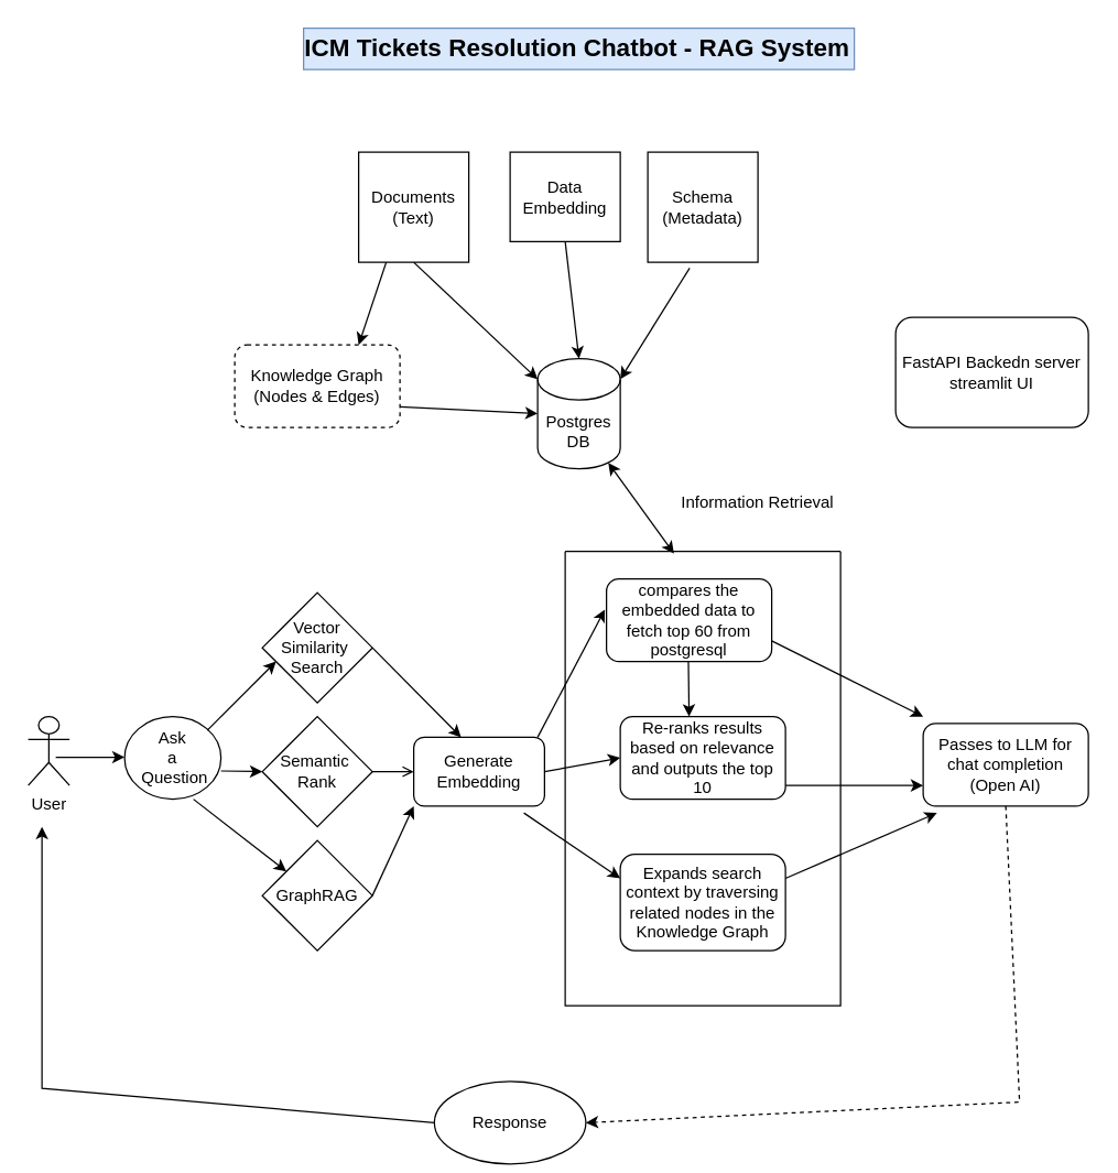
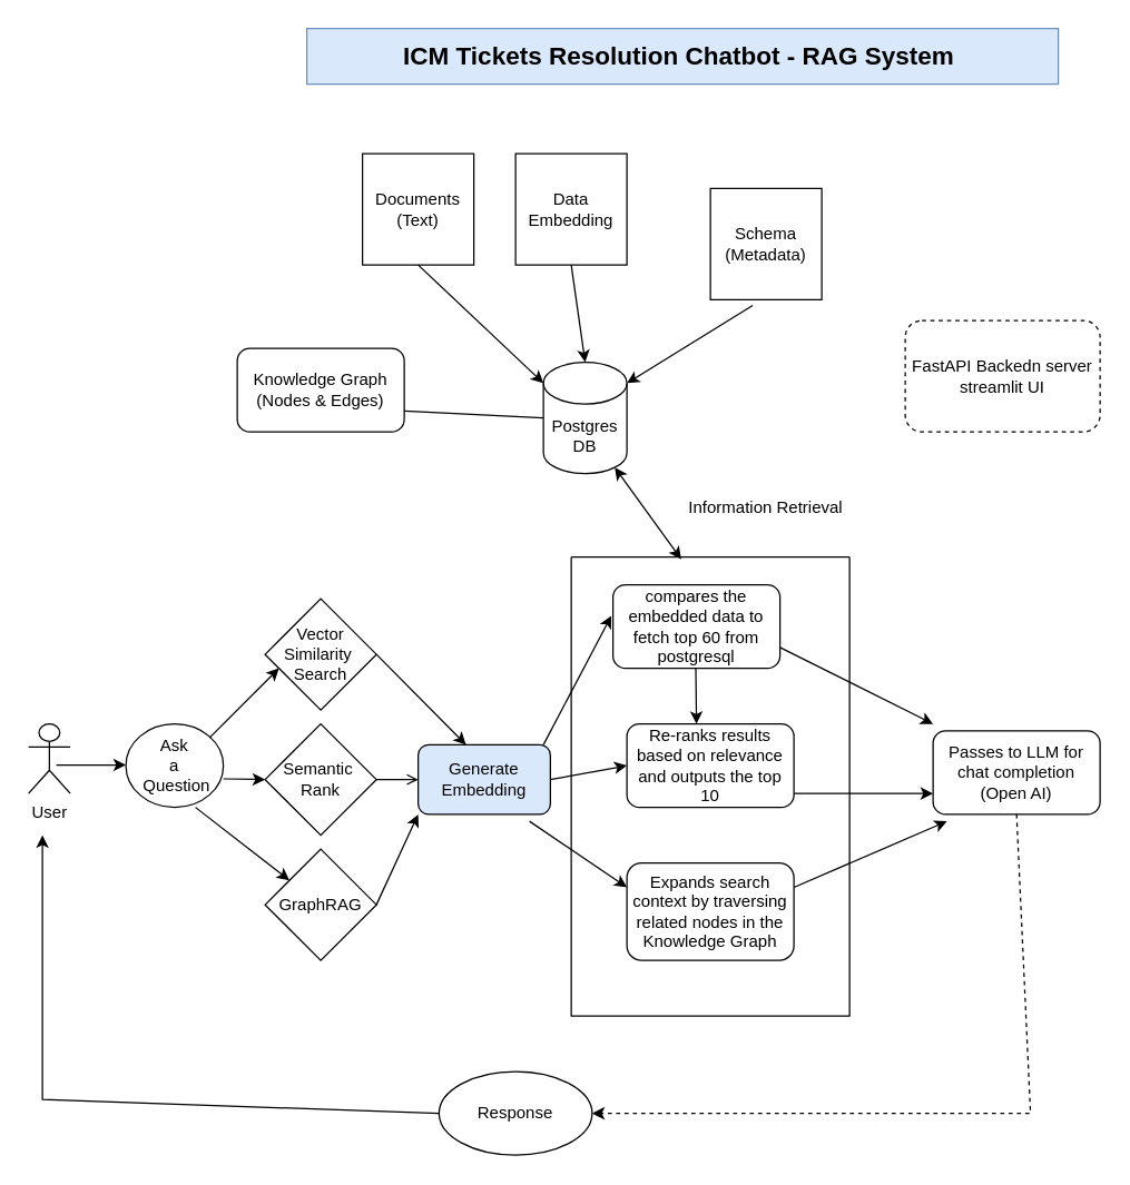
- <mxCell id="42" value="&lt;span id=&quot;docs-internal-guid-faf0d23c-7fff-004c-6f65-79e93e21f764&quot;&gt;&lt;span style=&quot;font-family: Arial, sans-serif; background-color: transparent; font-weight: 700; font-variant-numeric: normal; font-variant-east-asian: normal; font-variant-alternates: normal; font-variant-position: normal; font-variant-emoji: normal; vertical-align: baseline; white-space-collapse: preserve;&quot;&gt;&lt;font style=&quot;font-size: 18px;&quot;&gt;ICM Tickets Resolution Chatbot - RAG System &lt;/font&gt;&lt;/span&gt;&lt;/span&gt;" style="text;html=1;align=center;verticalAlign=middle;whiteSpace=wrap;rounded=0;fillColor=#dae8fc;strokeColor=#6c8ebf;" vertex="1" parent="1"><mxGeometry x="220" y="20" width="400" height="30" as="geometry" /></mxCell>
+ <mxCell id="42" value="&lt;span id=&quot;docs-internal-guid-faf0d23c-7fff-004c-6f65-79e93e21f764&quot;&gt;&lt;span style=&quot;font-family: Arial, sans-serif; background-color: transparent; font-weight: 700; font-variant-numeric: normal; font-variant-east-asian: normal; font-variant-alternates: normal; font-variant-position: normal; font-variant-emoji: normal; vertical-align: baseline; white-space-collapse: preserve;&quot;&gt;&lt;font style=&quot;font-size: 18px;&quot;&gt;ICM Tickets Resolution Chatbot - RAG System &lt;/font&gt;&lt;/span&gt;&lt;/span&gt;" style="text;html=1;align=center;verticalAlign=middle;whiteSpace=wrap;rounded=0;fillColor=#dae8fc;strokeColor=#6c8ebf;" vertex="1" parent="1"><mxGeometry x="220" y="20" width="540" height="40" as="geometry" /></mxCell>
- <mxCell id="3" value="&lt;div&gt;Data&lt;/div&gt;Embedding" style="whiteSpace=wrap;html=1;aspect=fixed;" vertex="1" parent="1"><mxGeometry x="370" y="110" width="80" height="65" as="geometry" /></mxCell>
+ <mxCell id="3" value="&lt;div&gt;Data&lt;/div&gt;Embedding" style="whiteSpace=wrap;html=1;aspect=fixed;" vertex="1" parent="1"><mxGeometry x="370" y="110" width="80" height="80" as="geometry" /></mxCell>
- <mxCell id="4" value="&lt;div&gt;Schema&lt;/div&gt;&lt;div&gt;(Metadata)&lt;/div&gt;" style="whiteSpace=wrap;html=1;aspect=fixed;" vertex="1" parent="1"><mxGeometry x="470" y="110" width="80" height="80" as="geometry" /></mxCell>
+ <mxCell id="4" value="&lt;div&gt;Schema&lt;/div&gt;&lt;div&gt;(Metadata)&lt;/div&gt;" style="whiteSpace=wrap;html=1;aspect=fixed;" vertex="1" parent="1"><mxGeometry x="510" y="135" width="80" height="80" as="geometry" /></mxCell>
- <mxCell id="37" value="" style="endArrow=classic;html=1;rounded=0;exitX=0.25;exitY=1;exitDx=0;exitDy=0;entryX=0.75;entryY=0;entryDx=0;entryDy=0;" edge="1" parent="1" source="2" target="35"><mxGeometry width="50" height="50" relative="1" as="geometry"><mxPoint x="175" y="220" as="sourcePoint" /><mxPoint x="225" y="170" as="targetPoint" /></mxGeometry></mxCell>
- <mxCell id="43" value="FastAPI Backedn server&lt;div&gt;streamlit UI&lt;/div&gt;" style="rounded=1;whiteSpace=wrap;html=1;" vertex="1" parent="1"><mxGeometry x="650" y="230" width="140" height="80" as="geometry" /></mxCell>
+ <mxCell id="43" value="FastAPI Backedn server&lt;div&gt;streamlit UI&lt;/div&gt;" style="rounded=1;whiteSpace=wrap;html=1;dashed=1;" vertex="1" parent="1"><mxGeometry x="650" y="230" width="140" height="80" as="geometry" /></mxCell>
- <mxCell id="35" value="Knowledge Graph&lt;div&gt;(Nodes &amp;amp; Edges)&lt;/div&gt;" style="rounded=1;whiteSpace=wrap;html=1;dashed=1;" vertex="1" parent="1"><mxGeometry x="170" y="250" width="120" height="60" as="geometry" /></mxCell>
+ <mxCell id="35" value="Knowledge Graph&lt;div&gt;(Nodes &amp;amp; Edges)&lt;/div&gt;" style="rounded=1;whiteSpace=wrap;html=1;" vertex="1" parent="1"><mxGeometry x="170" y="250" width="120" height="60" as="geometry" /></mxCell>
- <mxCell id="36" value="" style="endArrow=classic;html=1;rounded=0;exitX=1;exitY=0.75;exitDx=0;exitDy=0;entryX=0;entryY=0.5;entryDx=0;entryDy=0;entryPerimeter=0;" edge="1" parent="1" source="35" target="5"><mxGeometry width="50" height="50" relative="1" as="geometry"><mxPoint x="350" y="400" as="sourcePoint" /><mxPoint x="400" y="350" as="targetPoint" /></mxGeometry></mxCell>
+ <mxCell id="36" value="" style="endArrow=none;html=1;rounded=0;exitX=1;exitY=0.75;exitDx=0;exitDy=0;entryX=0;entryY=0.5;entryDx=0;entryDy=0;entryPerimeter=0;" edge="1" parent="1" source="35" target="5"><mxGeometry width="50" height="50" relative="1" as="geometry"><mxPoint x="350" y="400" as="sourcePoint" /><mxPoint x="400" y="350" as="targetPoint" /></mxGeometry></mxCell>
- <mxCell id="18" value="Generate&lt;br&gt;Embedding" style="rounded=1;whiteSpace=wrap;html=1;" vertex="1" parent="1"><mxGeometry x="300" y="535" width="95" height="50" as="geometry" /></mxCell>
+ <mxCell id="18" value="Generate&lt;br&gt;Embedding" style="rounded=1;whiteSpace=wrap;html=1;fillColor=#dae8fc;" vertex="1" parent="1"><mxGeometry x="300" y="535" width="95" height="50" as="geometry" /></mxCell>
- <mxCell id="32" value="Response" style="ellipse;whiteSpace=wrap;html=1;" vertex="1" parent="1"><mxGeometry x="315" y="785" width="110" height="60" as="geometry" /></mxCell>
+ <mxCell id="32" value="Response" style="ellipse;whiteSpace=wrap;html=1;" vertex="1" parent="1"><mxGeometry x="315" y="770" width="110" height="60" as="geometry" /></mxCell>
